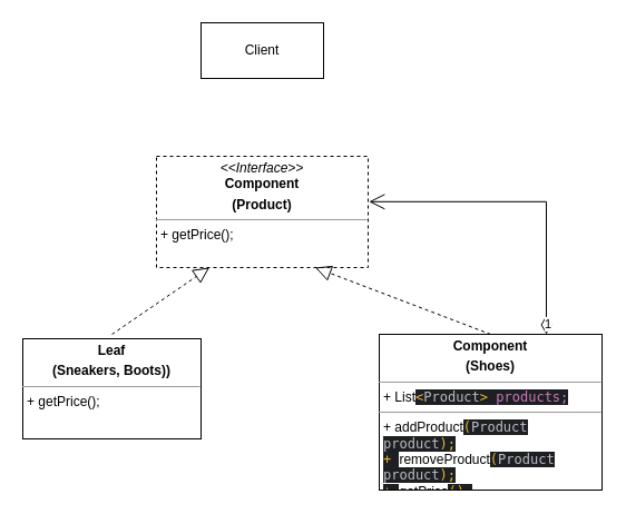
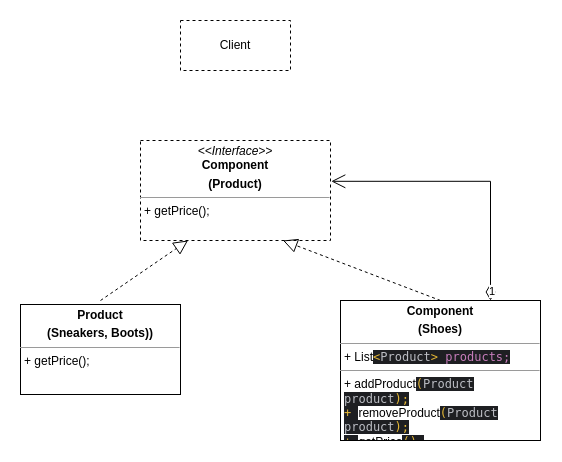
- <mxCell id="5" value="Client" style="html=1;whiteSpace=wrap;" vertex="1" parent="1"><mxGeometry x="180" y="20" width="110" height="50" as="geometry" /></mxCell>
+ <mxCell id="5" value="Client" style="html=1;whiteSpace=wrap;dashed=1;" vertex="1" parent="1"><mxGeometry x="180" y="20" width="110" height="50" as="geometry" /></mxCell>
- <mxCell id="3" value="&lt;p style=&quot;margin:0px;margin-top:4px;text-align:center;&quot;&gt;&lt;b&gt;Leaf&lt;/b&gt;&lt;/p&gt;&lt;p style=&quot;margin:0px;margin-top:4px;text-align:center;&quot;&gt;&lt;b&gt;(Sneakers, Boots))&lt;/b&gt;&lt;/p&gt;&lt;hr size=&quot;1&quot;&gt;&lt;p style=&quot;margin:0px;margin-left:4px;&quot;&gt;+ getPrice();&lt;/p&gt;" style="verticalAlign=top;align=left;overflow=fill;fontSize=12;fontFamily=Helvetica;html=1;whiteSpace=wrap;" vertex="1" parent="1"><mxGeometry x="20" y="304" width="160" height="90" as="geometry" /></mxCell>
+ <mxCell id="3" value="&lt;p style=&quot;margin:0px;margin-top:4px;text-align:center;&quot;&gt;&lt;b&gt;Product&lt;/b&gt;&lt;/p&gt;&lt;p style=&quot;margin:0px;margin-top:4px;text-align:center;&quot;&gt;&lt;b&gt;(Sneakers, Boots))&lt;/b&gt;&lt;/p&gt;&lt;hr size=&quot;1&quot;&gt;&lt;p style=&quot;margin:0px;margin-left:4px;&quot;&gt;+ getPrice();&lt;/p&gt;" style="verticalAlign=top;align=left;overflow=fill;fontSize=12;fontFamily=Helvetica;html=1;whiteSpace=wrap;" vertex="1" parent="1"><mxGeometry x="20" y="304" width="160" height="90" as="geometry" /></mxCell>
